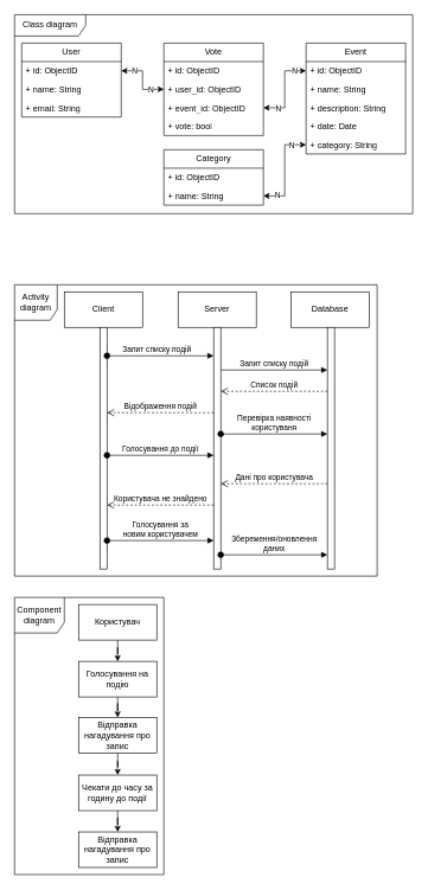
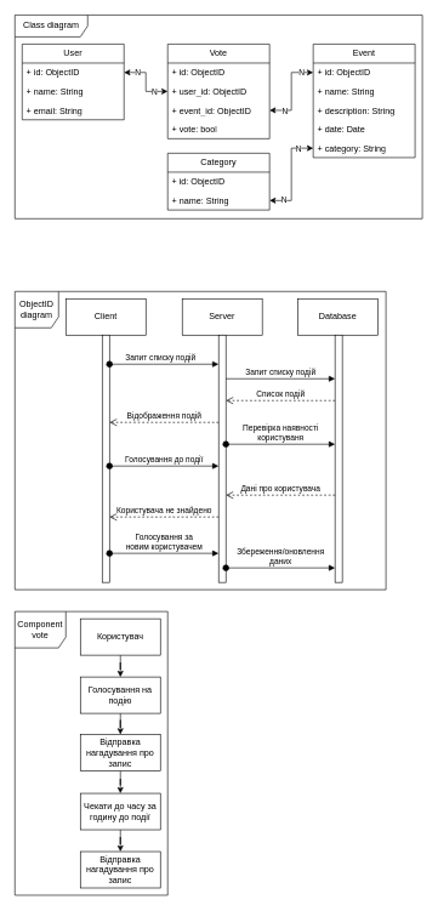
- <mxCell id="19" value="Activity diagram" style="shape=umlFrame;whiteSpace=wrap;html=1;pointerEvents=0;width=60;height=50;" vertex="1" parent="2"><mxGeometry width="510" height="410" as="geometry" /></mxCell>
+ <mxCell id="19" value="ObjectID diagram" style="shape=umlFrame;whiteSpace=wrap;html=1;pointerEvents=0;width=60;height=50;" vertex="1" parent="2"><mxGeometry width="510" height="410" as="geometry" /></mxCell>
- <mxCell id="59" value="Component diagram" style="shape=umlFrame;whiteSpace=wrap;html=1;pointerEvents=0;width=70;height=50;" vertex="1" parent="49"><mxGeometry width="210" height="390" as="geometry" /></mxCell>
+ <mxCell id="59" value="Component vote" style="shape=umlFrame;whiteSpace=wrap;html=1;pointerEvents=0;width=70;height=50;" vertex="1" parent="49"><mxGeometry width="210" height="390" as="geometry" /></mxCell>
